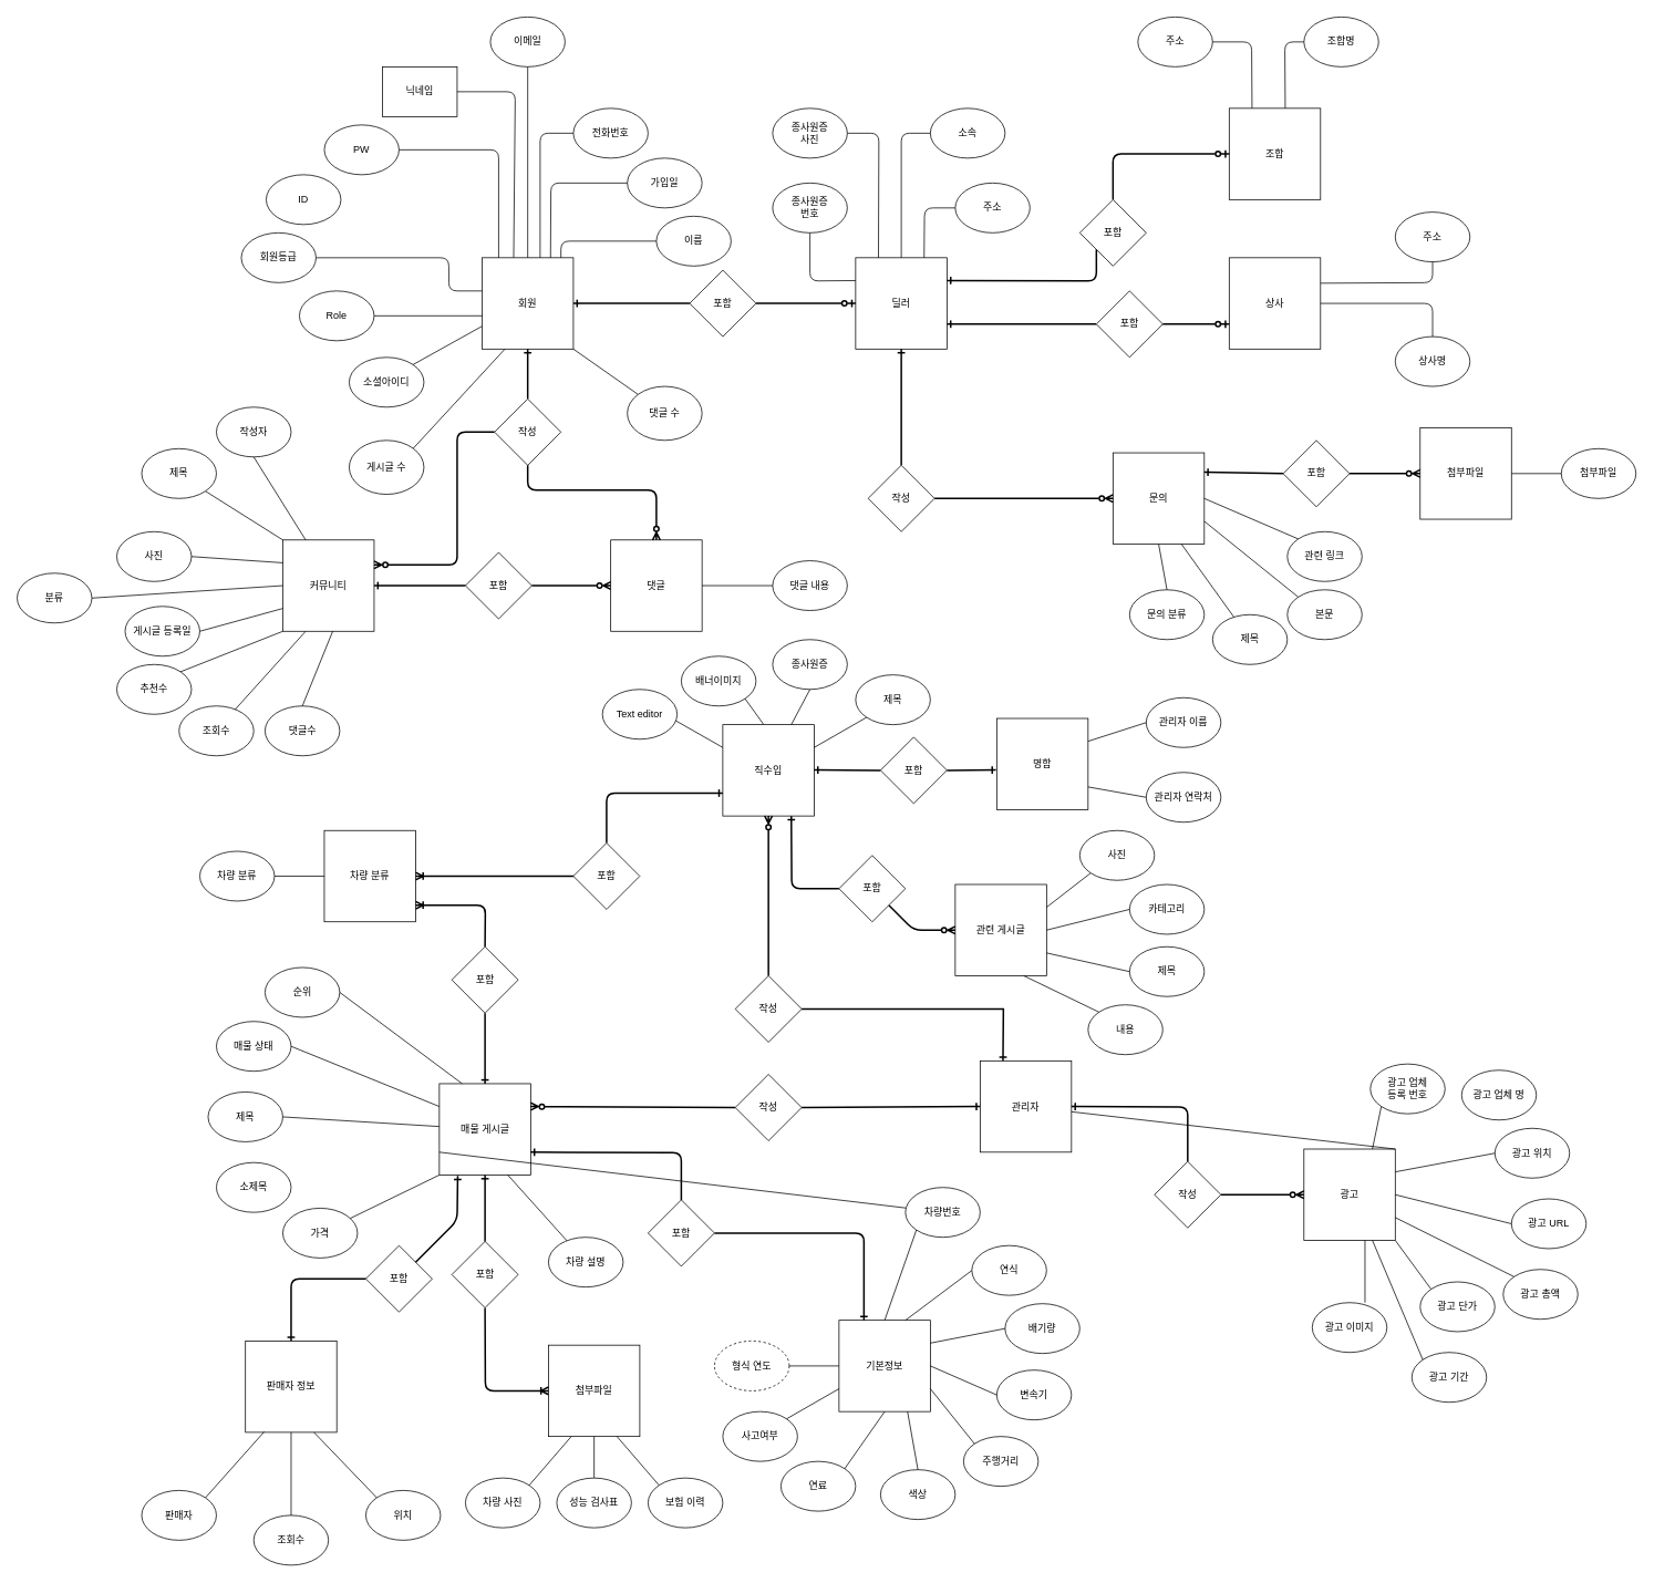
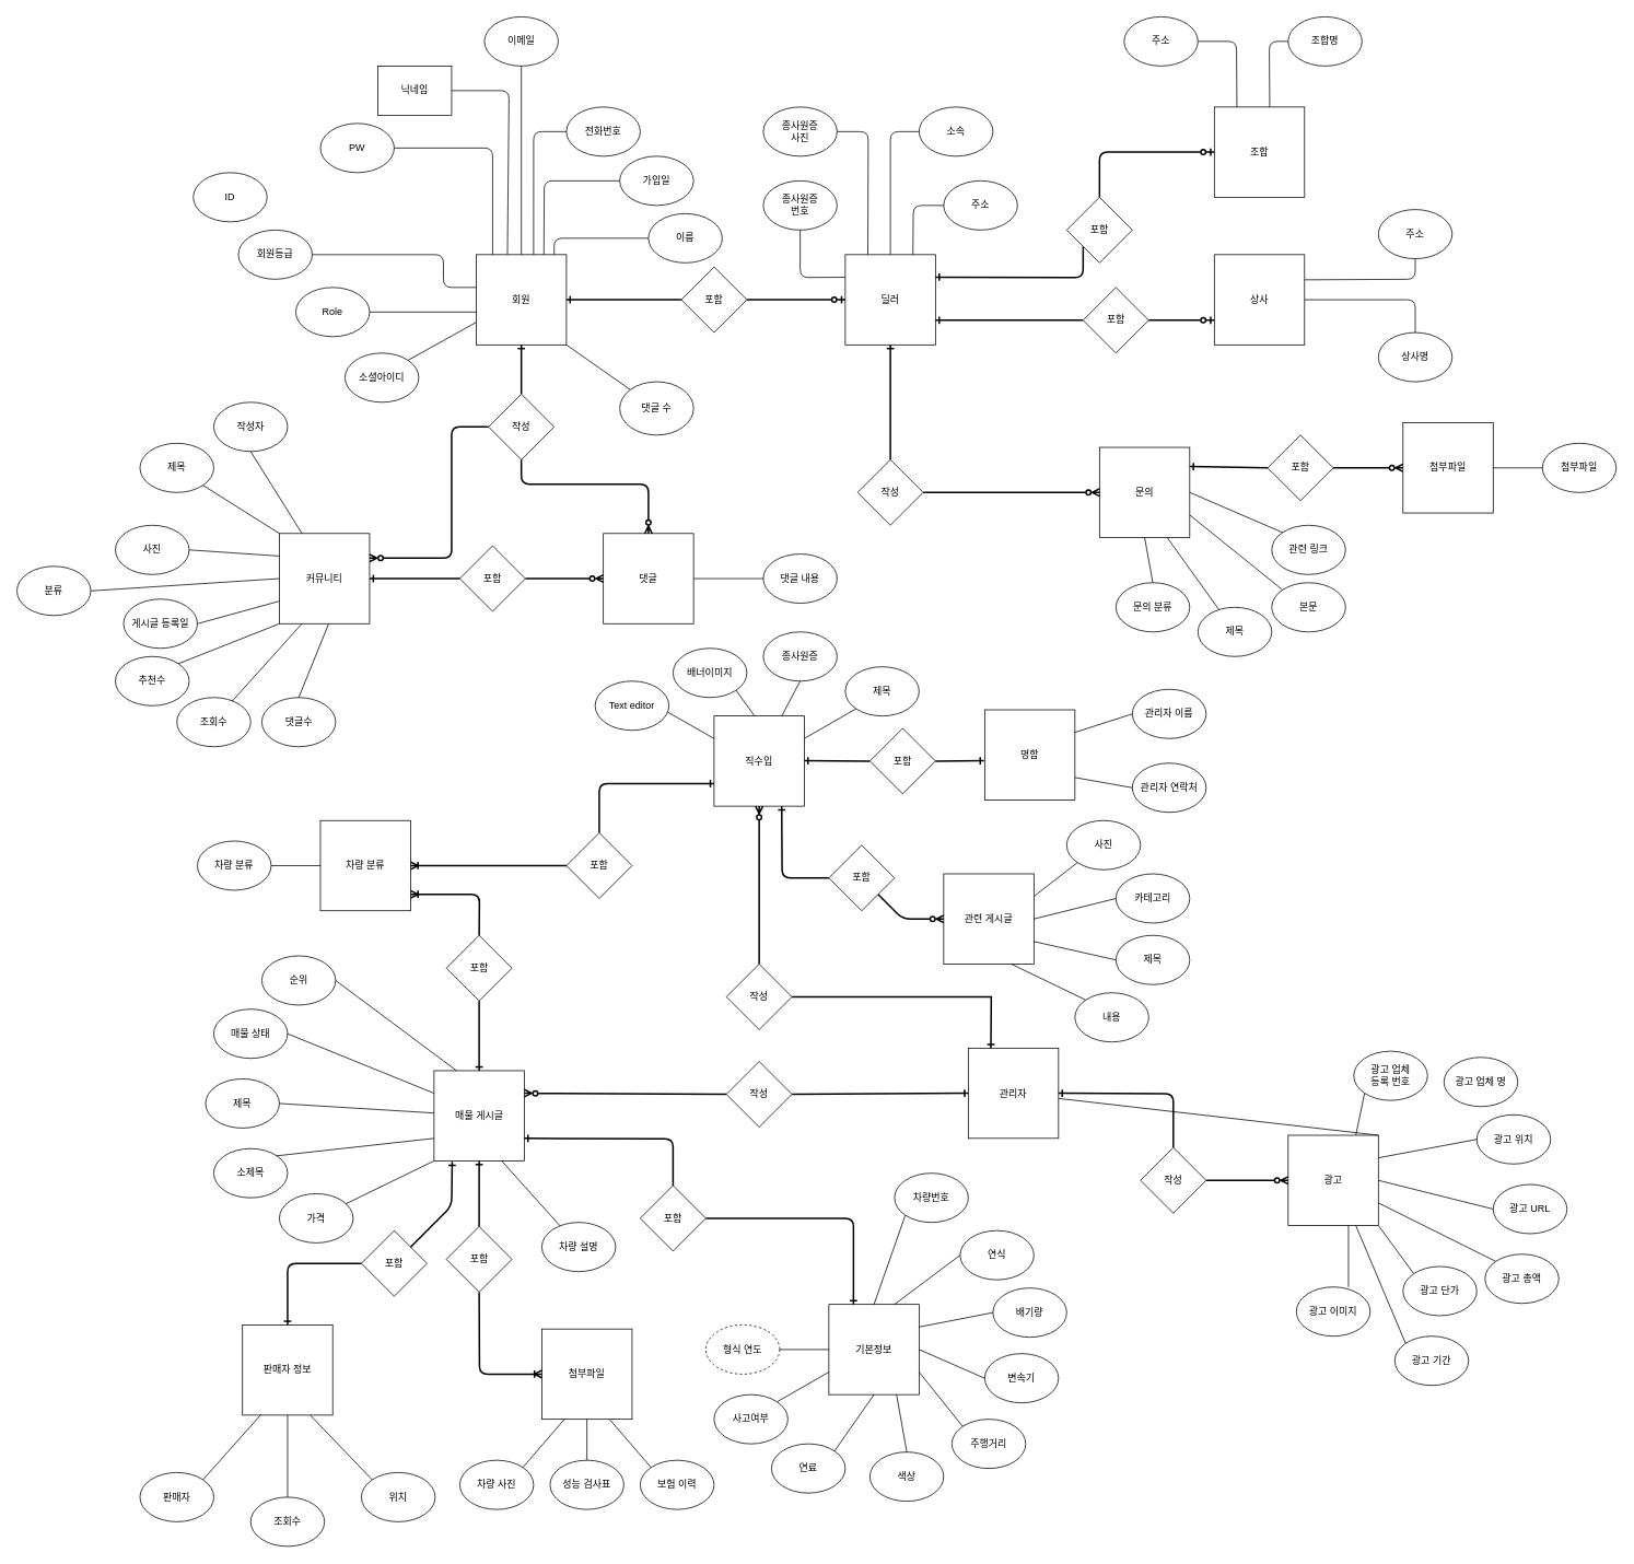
- <mxCell id="6" value="ID" style="ellipse;whiteSpace=wrap;html=1;" vertex="1" parent="1"><mxGeometry x="320" y="210" width="90" height="60" as="geometry" /></mxCell>
+ <mxCell id="6" value="ID" style="ellipse;whiteSpace=wrap;html=1;" vertex="1" parent="1"><mxGeometry x="235" y="210" width="90" height="60" as="geometry" /></mxCell>
- <mxCell id="155" value="" style="endArrow=none;html=1;rounded=0;startArrow=none;exitX=0.25;exitY=1;exitDx=0;exitDy=0;entryX=1;entryY=0;entryDx=0;entryDy=0;" edge="1" parent="1" source="3" target="154"><mxGeometry width="50" height="50" relative="1" as="geometry"><mxPoint x="700" y="430" as="sourcePoint" /><mxPoint x="778.058" y="484.608" as="targetPoint" /></mxGeometry></mxCell>
- <mxCell id="154" value="게시글 수" style="ellipse;whiteSpace=wrap;html=1;" vertex="1" parent="1"><mxGeometry x="420" y="530" width="90" height="65" as="geometry" /></mxCell>
- <mxCell id="56" value="" style="endArrow=none;html=1;rounded=0;exitX=0;exitY=0.75;exitDx=0;exitDy=0;" edge="1" parent="1" source="48" target="67"><mxGeometry width="50" height="50" relative="1" as="geometry"><mxPoint x="558.57" y="1436.25" as="sourcePoint" /><mxPoint x="418.57" y="1533.75" as="targetPoint" /></mxGeometry></mxCell>
+ <mxCell id="56" value="" style="endArrow=none;html=1;rounded=0;entryX=1;entryY=0;entryDx=0;entryDy=0;exitX=0;exitY=0.75;exitDx=0;exitDy=0;" edge="1" parent="1" source="48" target="52"><mxGeometry width="50" height="50" relative="1" as="geometry"><mxPoint x="558.57" y="1436.25" as="sourcePoint" /><mxPoint x="418.57" y="1533.75" as="targetPoint" /></mxGeometry></mxCell>
